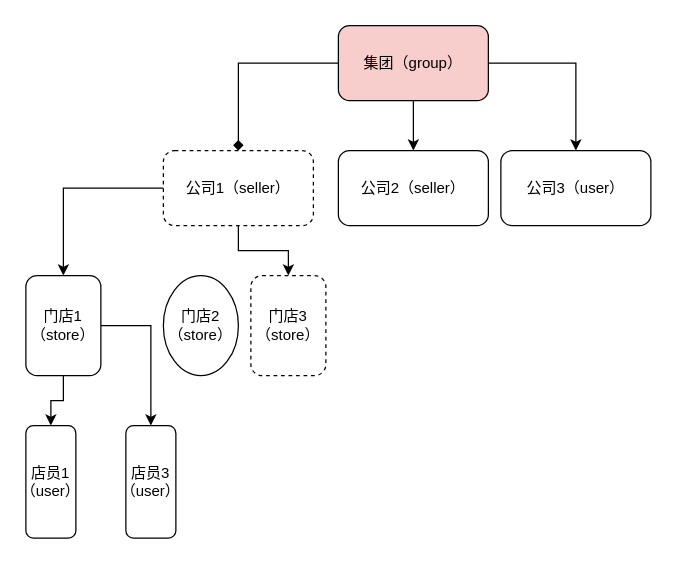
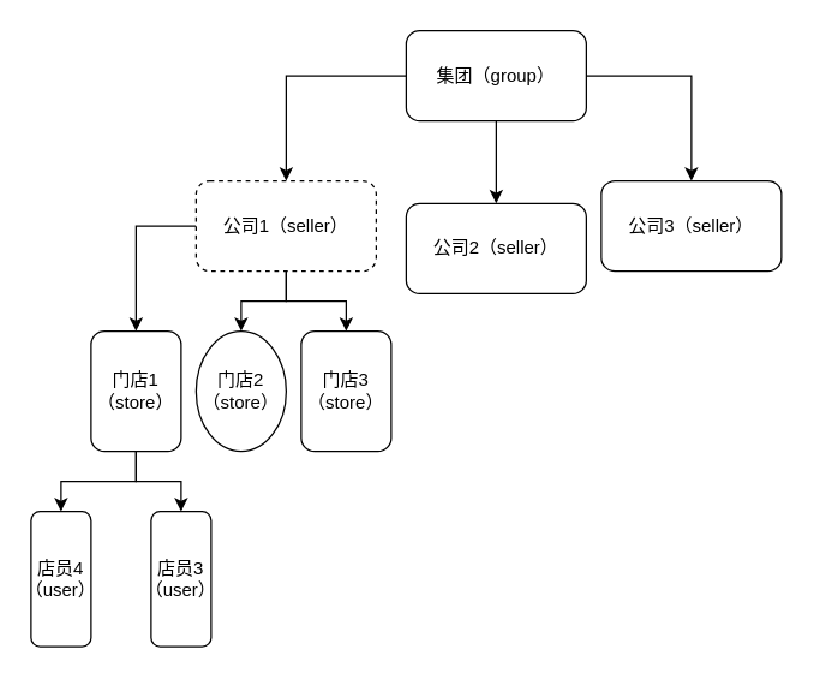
- <mxCell id="5" value="集团（group）" style="rounded=1;whiteSpace=wrap;html=1;fillColor=#f8cecc;" vertex="1" parent="1"><mxGeometry x="270" y="20" width="120" height="60" as="geometry" /></mxCell>
+ <mxCell id="5" value="集团（group）" style="rounded=1;whiteSpace=wrap;html=1;" vertex="1" parent="1"><mxGeometry x="270" y="20" width="120" height="60" as="geometry" /></mxCell>
- <mxCell id="2" style="edgeStyle=orthogonalEdgeStyle;rounded=0;orthogonalLoop=1;jettySize=auto;html=1;endArrow=diamond;" edge="1" parent="1" source="5" target="9"><mxGeometry relative="1" as="geometry" /></mxCell>
+ <mxCell id="2" style="edgeStyle=orthogonalEdgeStyle;rounded=0;orthogonalLoop=1;jettySize=auto;html=1;" edge="1" parent="1" source="5" target="9"><mxGeometry relative="1" as="geometry" /></mxCell>
- <mxCell id="10" value="公司2（seller）" style="rounded=1;whiteSpace=wrap;html=1;" vertex="1" parent="1"><mxGeometry x="270" y="120" width="120" height="60" as="geometry" /></mxCell>
+ <mxCell id="10" value="公司2（seller）" style="rounded=1;whiteSpace=wrap;html=1;" vertex="1" parent="1"><mxGeometry x="270" y="135" width="120" height="60" as="geometry" /></mxCell>
- <mxCell id="11" value="公司3（user）" style="rounded=1;whiteSpace=wrap;html=1;" vertex="1" parent="1"><mxGeometry x="400" y="120" width="120" height="60" as="geometry" /></mxCell>
+ <mxCell id="11" value="公司3（seller）" style="rounded=1;whiteSpace=wrap;html=1;" vertex="1" parent="1"><mxGeometry x="400" y="120" width="120" height="60" as="geometry" /></mxCell>
+ <mxCell id="7" style="edgeStyle=orthogonalEdgeStyle;rounded=0;orthogonalLoop=1;jettySize=auto;html=1;" edge="1" parent="1" source="9" target="16"><mxGeometry relative="1" as="geometry" /></mxCell>
- <mxCell id="14" value="门店1（store）" style="rounded=1;whiteSpace=wrap;html=1;" vertex="1" parent="1"><mxGeometry x="20" y="220" width="60" height="80" as="geometry" /></mxCell>
+ <mxCell id="14" value="门店1（store）" style="rounded=1;whiteSpace=wrap;html=1;" vertex="1" parent="1"><mxGeometry x="60" y="220" width="60" height="80" as="geometry" /></mxCell>
- <mxCell id="15" value="门店3（store）" style="rounded=1;whiteSpace=wrap;html=1;dashed=1;" vertex="1" parent="1"><mxGeometry x="200" y="220" width="60" height="80" as="geometry" /></mxCell>
+ <mxCell id="15" value="门店3（store）" style="rounded=1;whiteSpace=wrap;html=1;" vertex="1" parent="1"><mxGeometry x="200" y="220" width="60" height="80" as="geometry" /></mxCell>
- <mxCell id="17" value="店员1（user）" style="rounded=1;whiteSpace=wrap;html=1;" vertex="1" parent="1"><mxGeometry x="20" y="340" width="40" height="90" as="geometry" /></mxCell>
+ <mxCell id="17" value="店员4（user）" style="rounded=1;whiteSpace=wrap;html=1;" vertex="1" parent="1"><mxGeometry x="20" y="340" width="40" height="90" as="geometry" /></mxCell>
